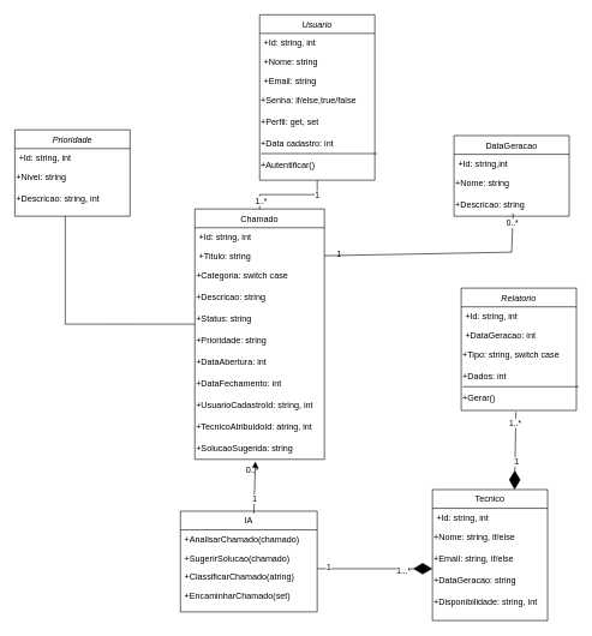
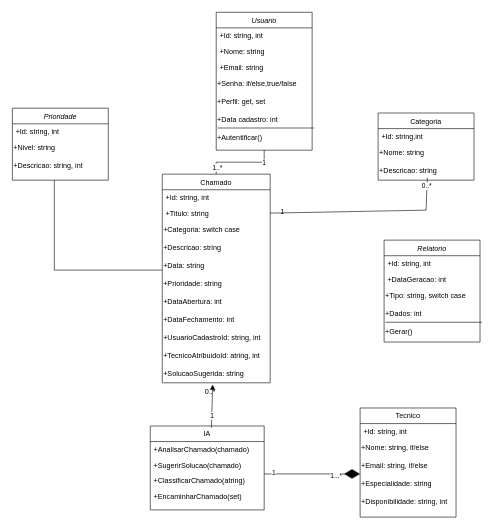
- <mxCell id="26" value="DataGeracao" style="swimlane;fontStyle=0;align=center;verticalAlign=top;childLayout=stackLayout;horizontal=1;startSize=26;horizontalStack=0;resizeParent=1;resizeLast=0;collapsible=1;marginBottom=0;rounded=0;shadow=0;strokeWidth=1;" parent="1" vertex="1"><mxGeometry x="630" y="188" width="160" height="112" as="geometry"><mxRectangle x="340" y="380" width="170" height="26" as="alternateBounds" /></mxGeometry></mxCell>
+ <mxCell id="26" value="Categoria" style="swimlane;fontStyle=0;align=center;verticalAlign=top;childLayout=stackLayout;horizontal=1;startSize=26;horizontalStack=0;resizeParent=1;resizeLast=0;collapsible=1;marginBottom=0;rounded=0;shadow=0;strokeWidth=1;" parent="1" vertex="1"><mxGeometry x="630" y="188" width="160" height="112" as="geometry"><mxRectangle x="340" y="380" width="170" height="26" as="alternateBounds" /></mxGeometry></mxCell>
- <mxCell id="16" value="+Status: string" style="text;html=1;align=left;verticalAlign=middle;resizable=0;points=[];autosize=1;strokeColor=none;fillColor=none;" vertex="1" parent="11"><mxGeometry y="138" width="180" height="30" as="geometry" /></mxCell>
+ <mxCell id="16" value="+Data: string" style="text;html=1;align=left;verticalAlign=middle;resizable=0;points=[];autosize=1;strokeColor=none;fillColor=none;" vertex="1" parent="11"><mxGeometry y="138" width="180" height="30" as="geometry" /></mxCell>
- <mxCell id="62" value="" style="endArrow=diamondThin;endFill=1;endSize=24;html=1;rounded=0;exitX=0.475;exitY=1.133;exitDx=0;exitDy=0;exitPerimeter=0;entryX=0.713;entryY=0;entryDx=0;entryDy=0;entryPerimeter=0;" edge="1" parent="1" source="51" target="39"><mxGeometry width="160" relative="1" as="geometry"><mxPoint x="480" y="580" as="sourcePoint" /><mxPoint x="640" y="580" as="targetPoint" /></mxGeometry></mxCell>
- <mxCell id="63" value="1" style="edgeLabel;html=1;align=center;verticalAlign=middle;resizable=0;points=[];" vertex="1" connectable="0" parent="62"><mxGeometry x="0.277" y="2" relative="1" as="geometry"><mxPoint as="offset" /></mxGeometry></mxCell>
- <mxCell id="64" value="1..*" style="edgeLabel;html=1;align=center;verticalAlign=middle;resizable=0;points=[];" vertex="1" connectable="0" parent="62"><mxGeometry x="-0.703" y="-1" relative="1" as="geometry"><mxPoint as="offset" /></mxGeometry></mxCell>
- <mxCell id="43" value="+DataGeracao: string" style="text;html=1;align=left;verticalAlign=middle;resizable=0;points=[];autosize=1;strokeColor=none;fillColor=none;" vertex="1" parent="39"><mxGeometry y="112" width="160" height="30" as="geometry" /></mxCell>
+ <mxCell id="43" value="+Especialidade: string" style="text;html=1;align=left;verticalAlign=middle;resizable=0;points=[];autosize=1;strokeColor=none;fillColor=none;" vertex="1" parent="39"><mxGeometry y="112" width="160" height="30" as="geometry" /></mxCell>
